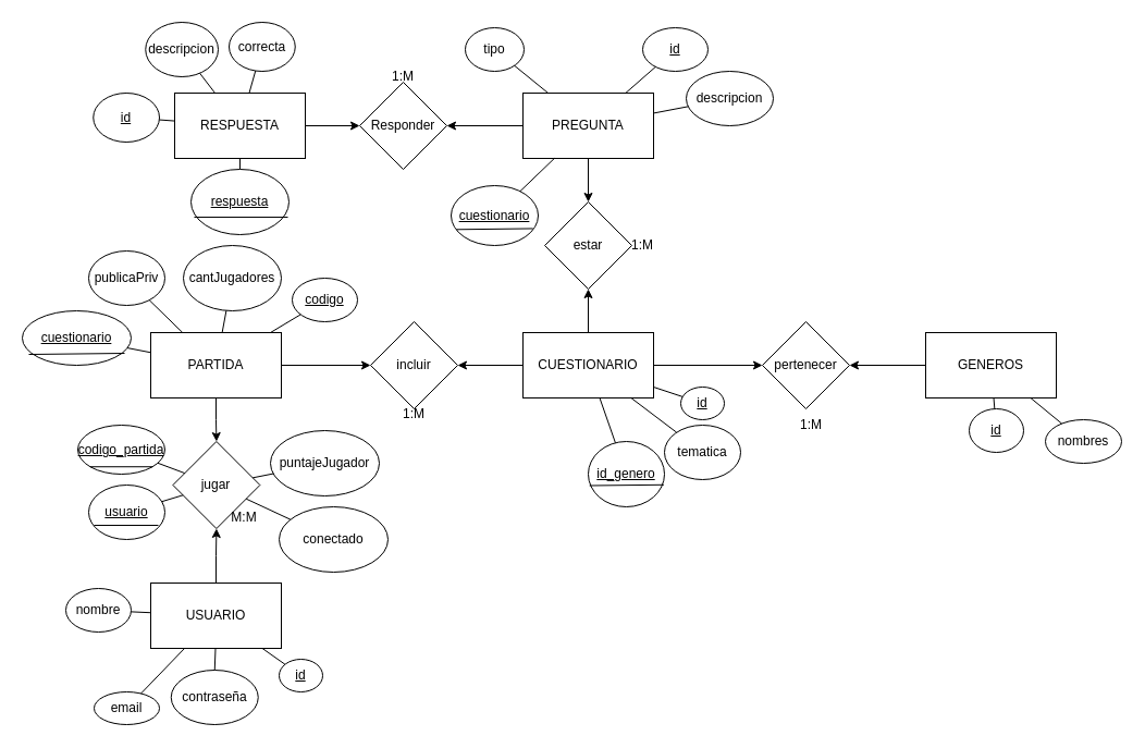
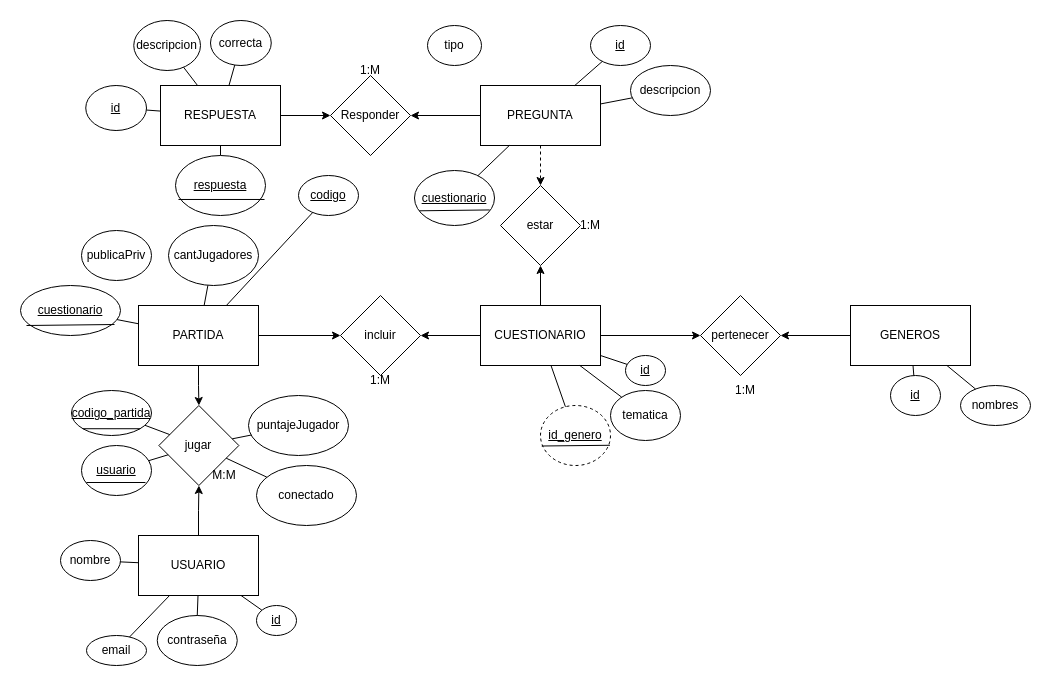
- <mxCell id="70" value="" style="endArrow=none;html=1;rounded=0;" parent="1" source="6" target="20" edge="1"><mxGeometry width="50" height="50" relative="1" as="geometry"><mxPoint x="400" y="135" as="sourcePoint" /><mxPoint x="450" y="85" as="targetPoint" /></mxGeometry></mxCell>
- <mxCell id="4" value="" style="edgeStyle=orthogonalEdgeStyle;rounded=0;orthogonalLoop=1;jettySize=auto;html=1;" parent="1" source="6" target="17" edge="1"><mxGeometry relative="1" as="geometry" /></mxCell>
+ <mxCell id="4" value="" style="edgeStyle=orthogonalEdgeStyle;rounded=0;orthogonalLoop=1;jettySize=auto;html=1;dashed=1;" parent="1" source="6" target="17" edge="1"><mxGeometry relative="1" as="geometry" /></mxCell>
- <mxCell id="35" value="&lt;u&gt;codigo&lt;/u&gt;" style="ellipse;whiteSpace=wrap;html=1;" parent="1" vertex="1"><mxGeometry x="268" y="255" width="60" height="40" as="geometry" /></mxCell>
+ <mxCell id="35" value="&lt;u&gt;codigo&lt;/u&gt;" style="ellipse;whiteSpace=wrap;html=1;" parent="1" vertex="1"><mxGeometry x="298" y="175" width="60" height="40" as="geometry" /></mxCell>
- <mxCell id="64" value="" style="endArrow=none;html=1;rounded=0;" parent="1" source="9" target="34" edge="1"><mxGeometry width="50" height="50" relative="1" as="geometry"><mxPoint x="0" y="375" as="sourcePoint" /><mxPoint x="50" y="325" as="targetPoint" /></mxGeometry></mxCell>
- <mxCell id="51" value="&lt;u&gt;id_genero&lt;/u&gt;" style="ellipse;whiteSpace=wrap;html=1;" parent="1" vertex="1"><mxGeometry x="540" y="405" width="70" height="60" as="geometry" /></mxCell>
+ <mxCell id="51" value="&lt;u&gt;id_genero&lt;/u&gt;" style="ellipse;whiteSpace=wrap;html=1;dashed=1;" parent="1" vertex="1"><mxGeometry x="540" y="405" width="70" height="60" as="geometry" /></mxCell>
